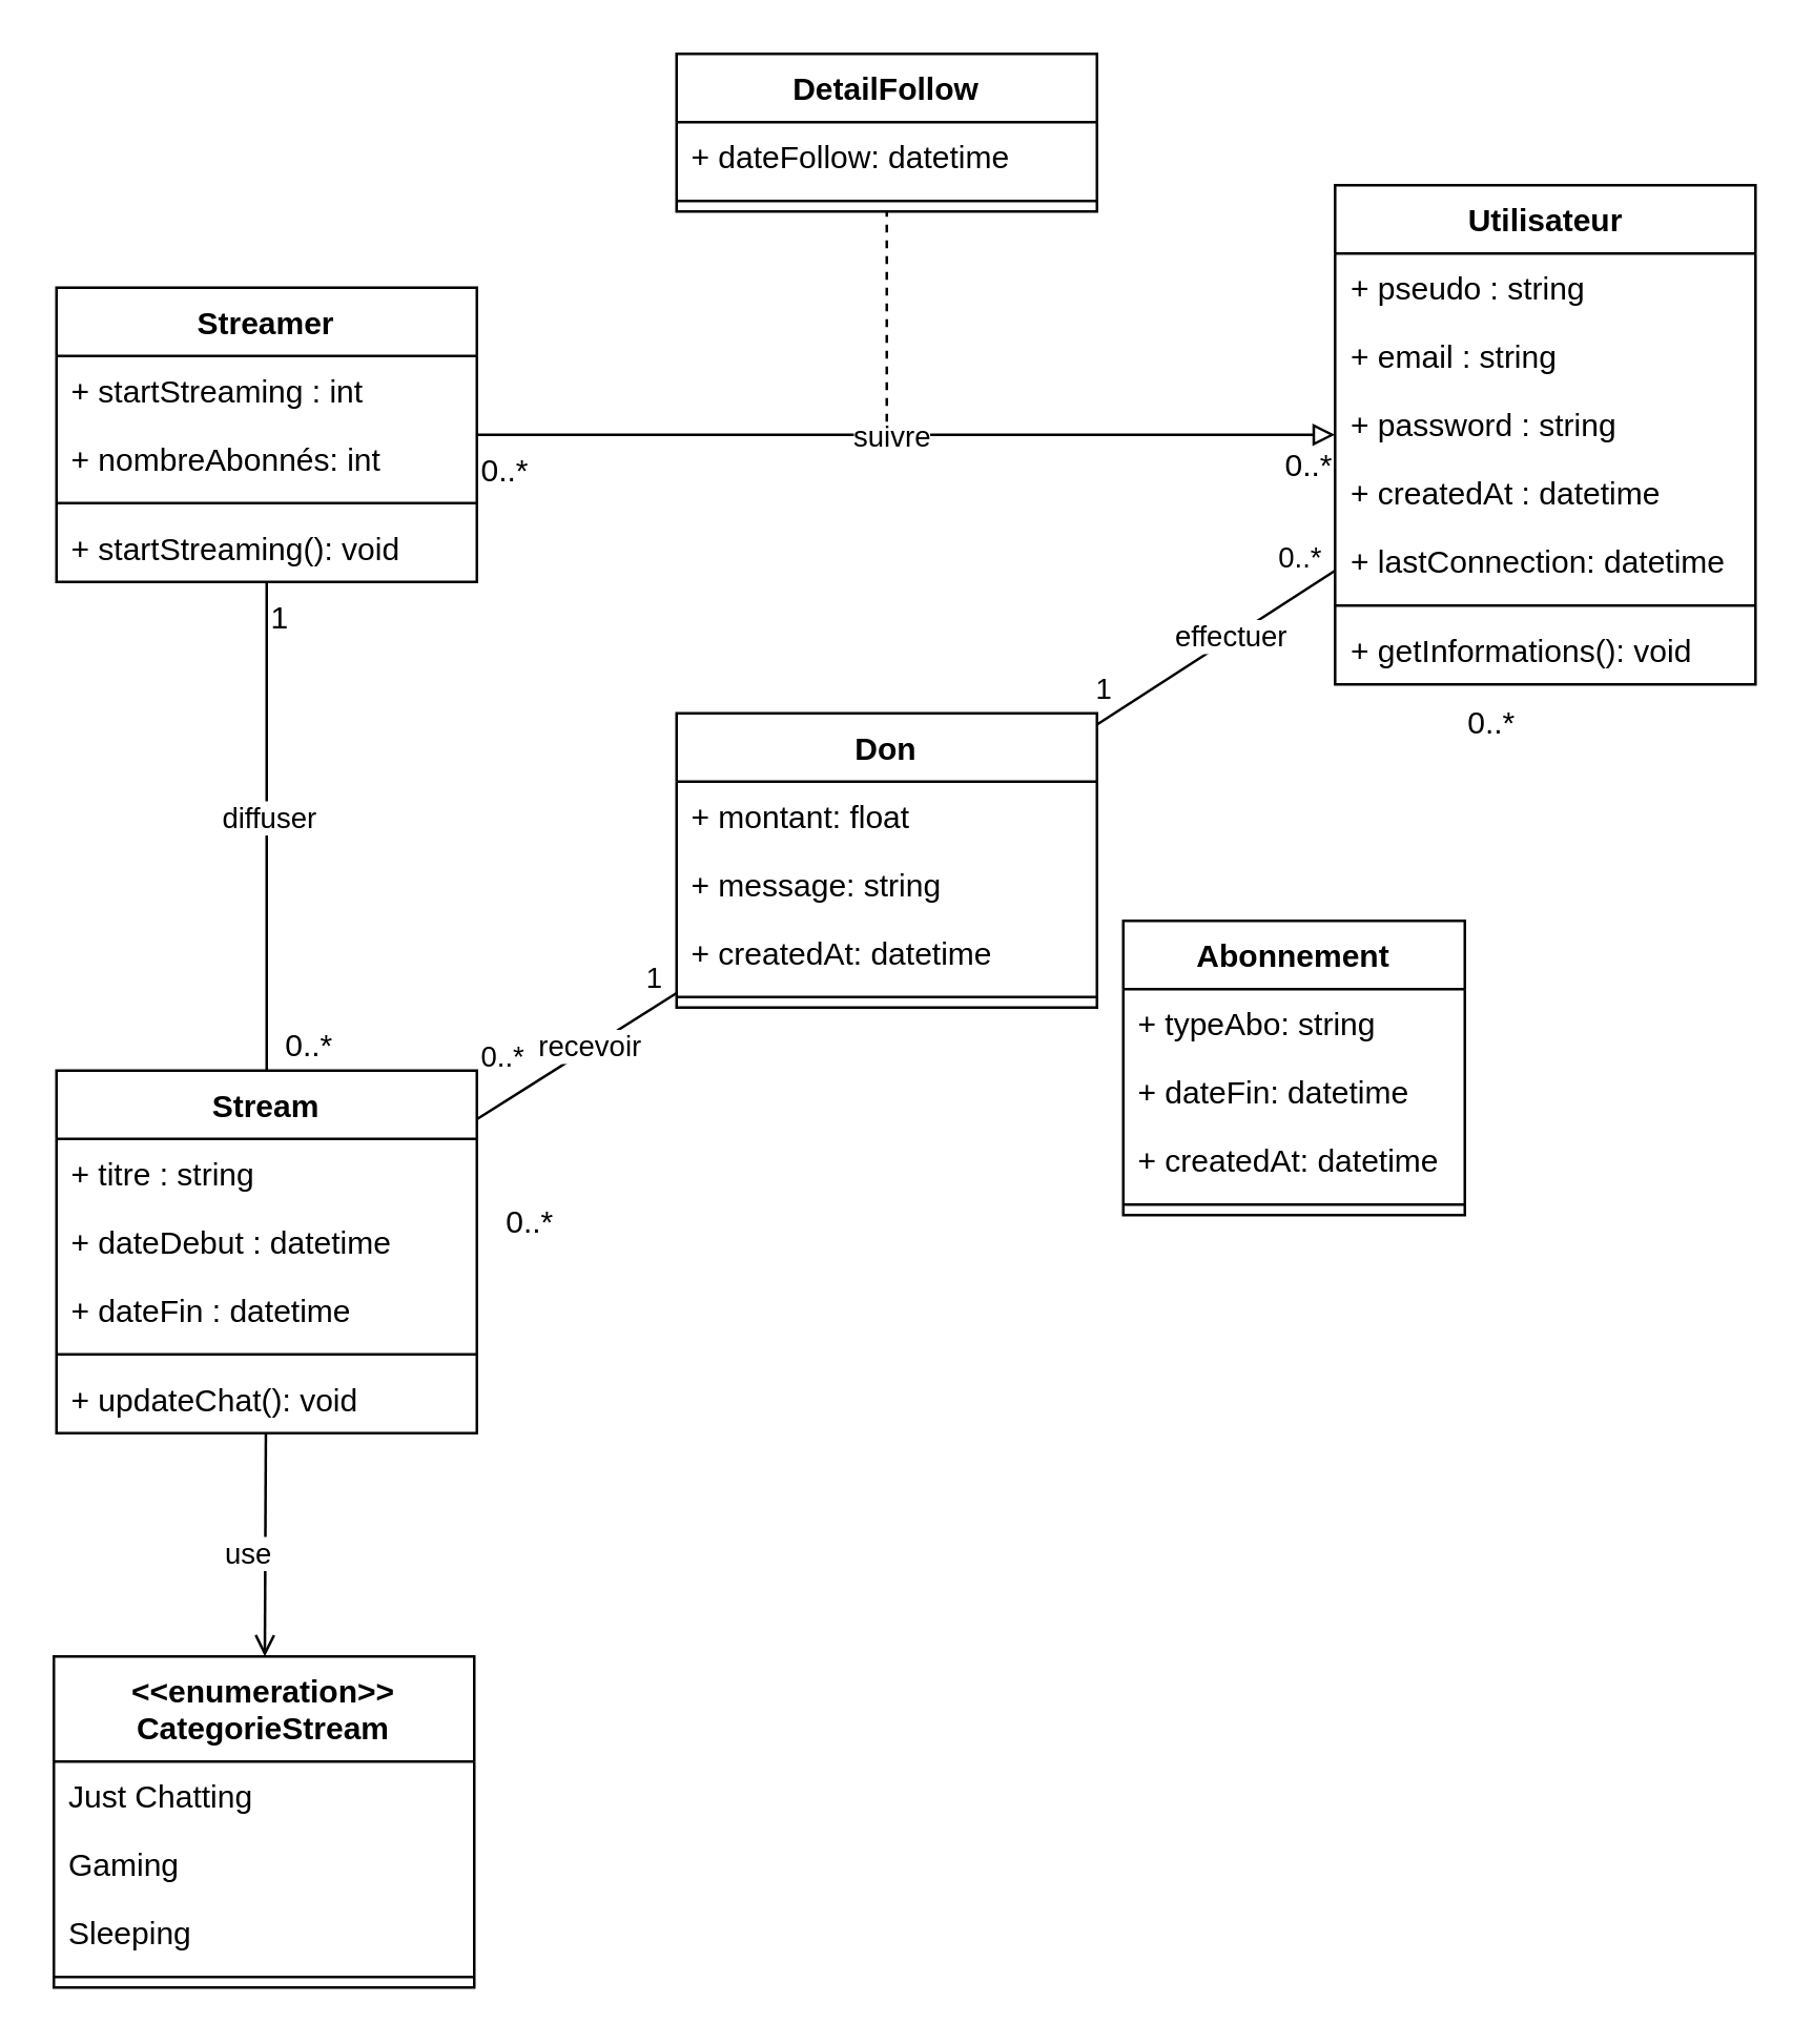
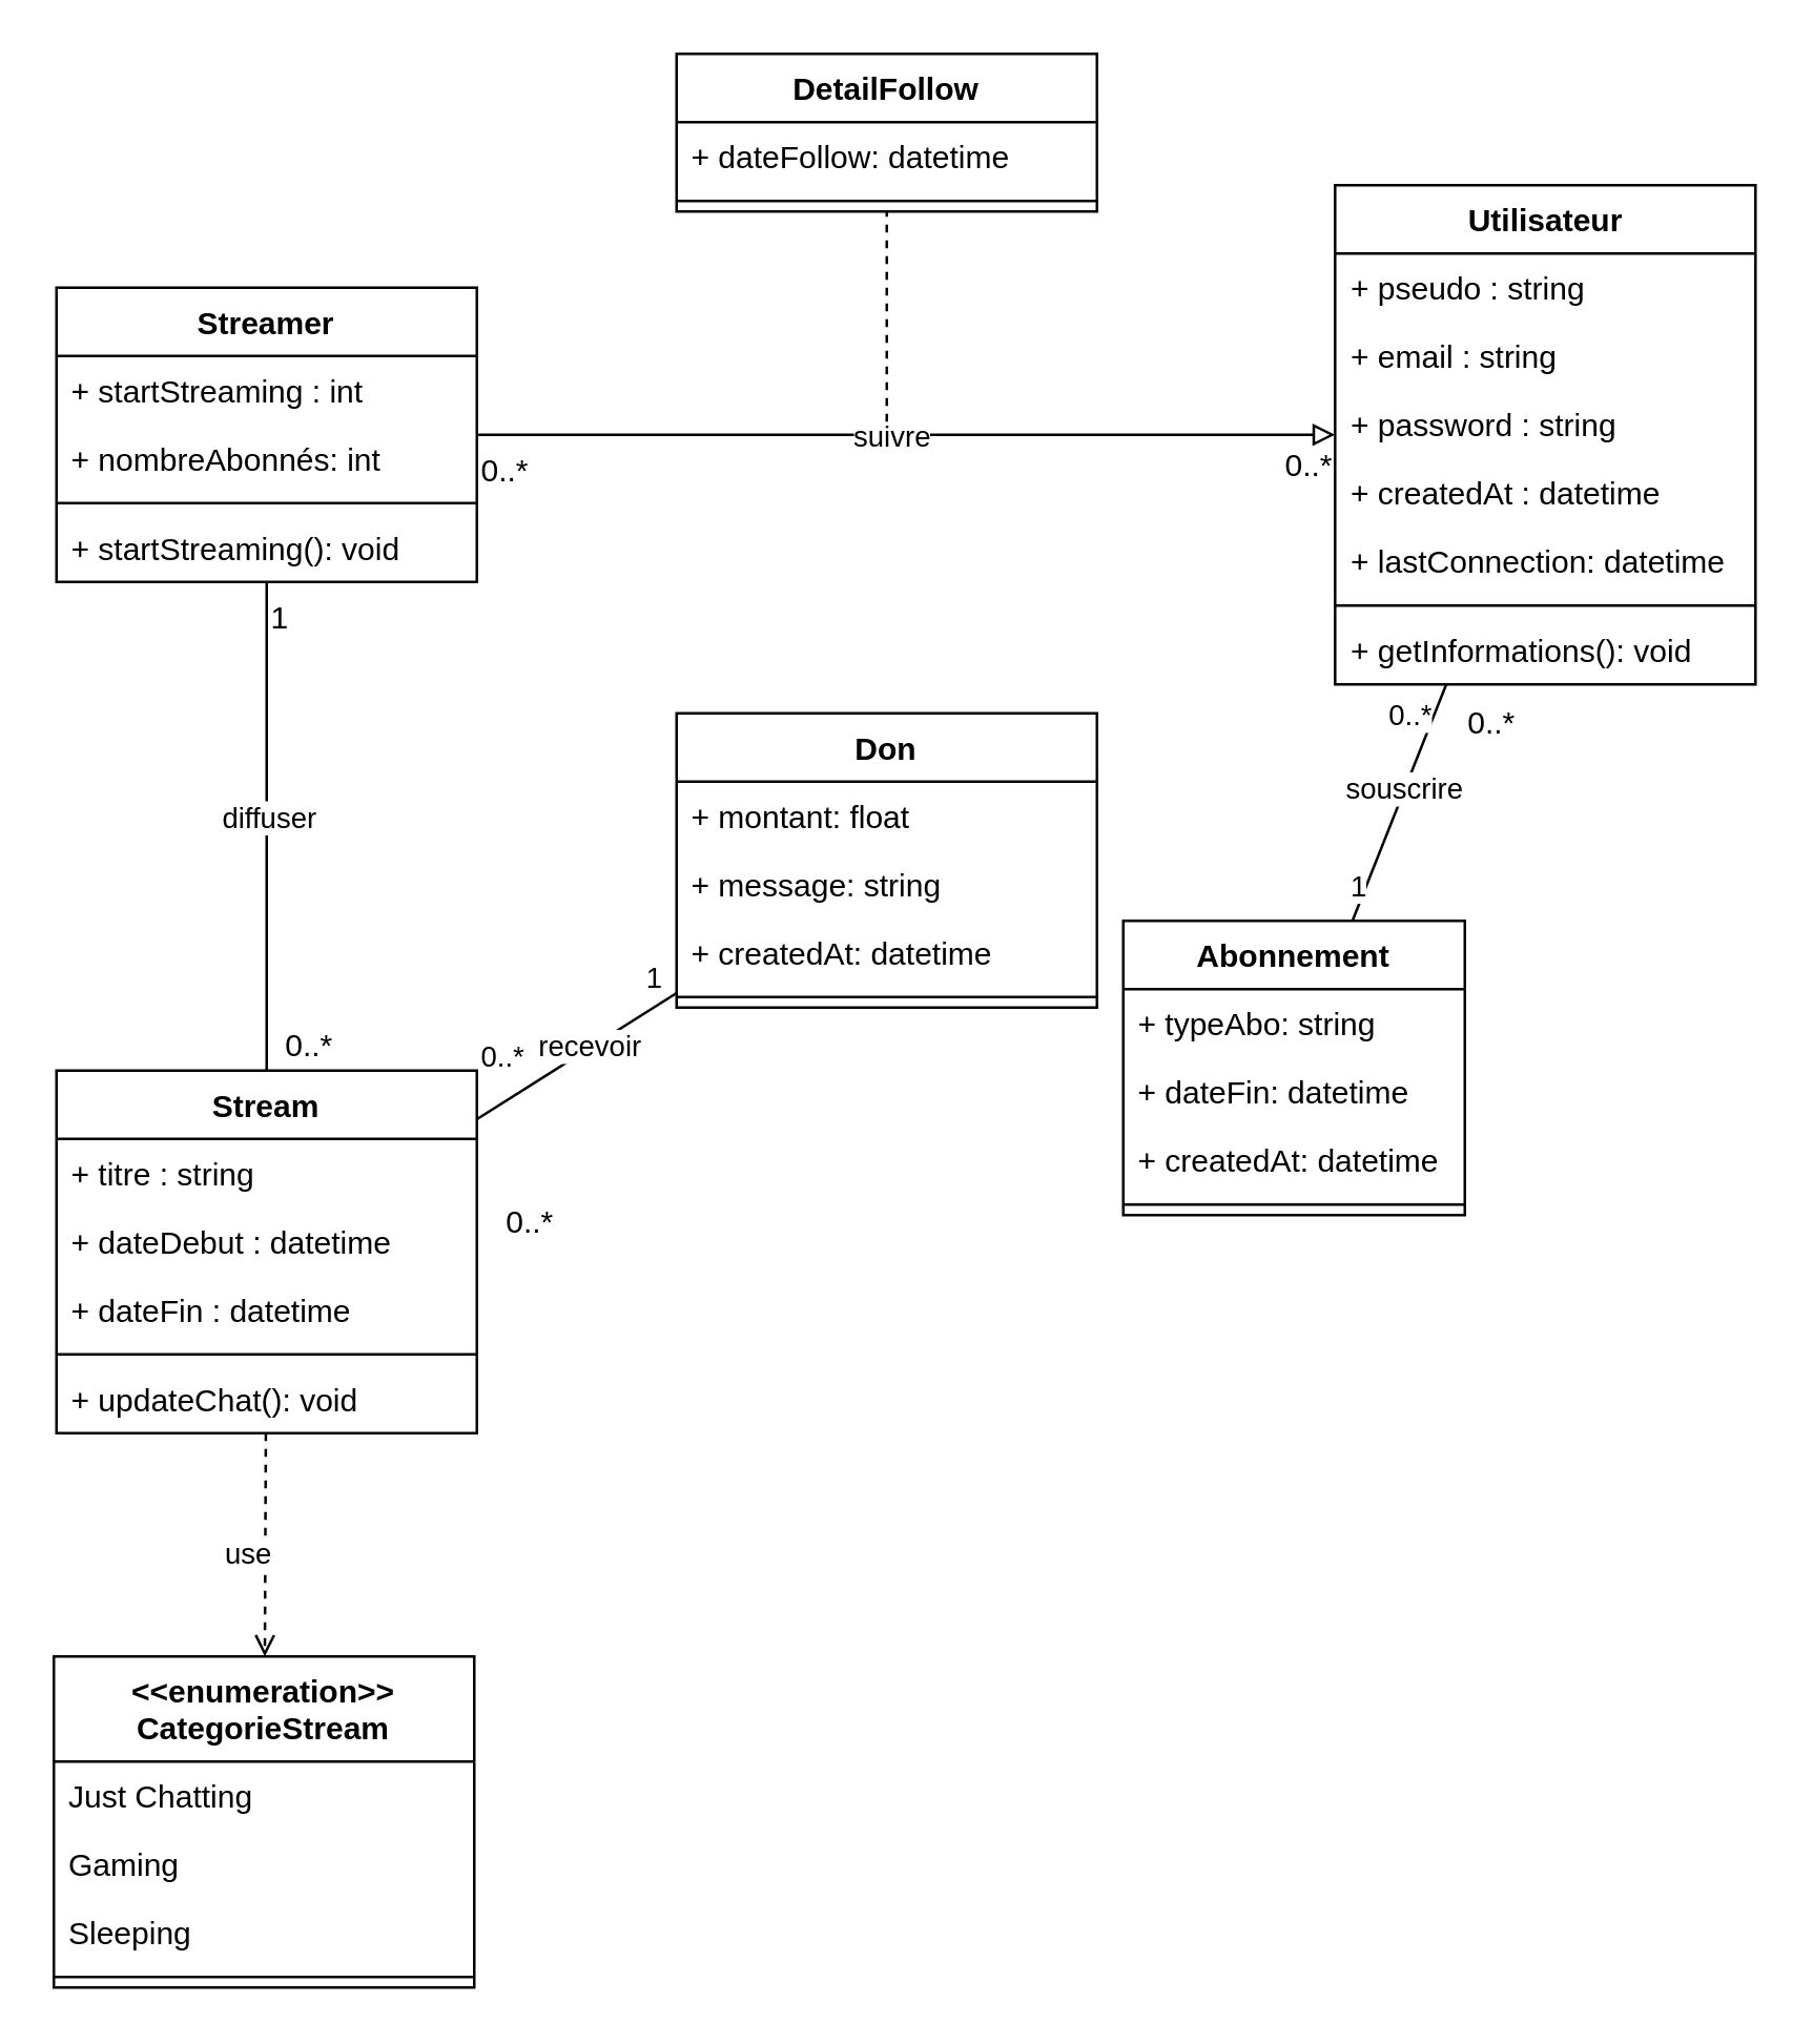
- <mxCell id="51" value="" style="endArrow=none;html=1;rounded=0;" edge="1" parent="1" source="46" target="7"><mxGeometry relative="1" as="geometry"><mxPoint x="327" y="290" as="sourcePoint" /><mxPoint x="487" y="290" as="targetPoint" /></mxGeometry></mxCell>
- <mxCell id="52" value="1" style="edgeLabel;resizable=0;html=1;align=left;verticalAlign=bottom;" connectable="0" vertex="1" parent="51"><mxGeometry x="-1" relative="1" as="geometry"><mxPoint x="-2" y="-5" as="offset" /></mxGeometry></mxCell>
- <mxCell id="53" value="0..*" style="edgeLabel;resizable=0;html=1;align=right;verticalAlign=bottom;" connectable="0" vertex="1" parent="51"><mxGeometry x="1" relative="1" as="geometry"><mxPoint x="-5" y="3" as="offset" /></mxGeometry></mxCell>
- <mxCell id="54" value="effectuer" style="edgeLabel;html=1;align=center;verticalAlign=middle;resizable=0;points=[];" vertex="1" connectable="0" parent="51"><mxGeometry x="0.124" y="1" relative="1" as="geometry"><mxPoint as="offset" /></mxGeometry></mxCell>
+ <mxCell id="64" value="" style="endArrow=none;html=1;rounded=0;" edge="1" parent="1" source="59" target="7"><mxGeometry relative="1" as="geometry"><mxPoint x="427" y="285" as="sourcePoint" /><mxPoint x="518" y="227" as="targetPoint" /></mxGeometry></mxCell>
+ <mxCell id="65" value="1" style="edgeLabel;resizable=0;html=1;align=left;verticalAlign=bottom;" connectable="0" vertex="1" parent="64"><mxGeometry x="-1" relative="1" as="geometry"><mxPoint x="-2" y="-5" as="offset" /></mxGeometry></mxCell>
+ <mxCell id="66" value="0..*" style="edgeLabel;resizable=0;html=1;align=right;verticalAlign=bottom;" connectable="0" vertex="1" parent="64"><mxGeometry x="1" relative="1" as="geometry"><mxPoint x="-5" y="20" as="offset" /></mxGeometry></mxCell>
+ <mxCell id="67" value="souscrire" style="edgeLabel;html=1;align=center;verticalAlign=middle;resizable=0;points=[];" vertex="1" connectable="0" parent="64"><mxGeometry x="0.124" y="1" relative="1" as="geometry"><mxPoint as="offset" /></mxGeometry></mxCell>
- <mxCell id="21" style="rounded=0;orthogonalLoop=1;jettySize=auto;html=1;endArrow=open;endFill=0;dashed=0;" edge="1" parent="1" source="15" target="23"><mxGeometry relative="1" as="geometry"><mxPoint x="287" y="377" as="targetPoint" /></mxGeometry></mxCell>
+ <mxCell id="21" style="rounded=0;orthogonalLoop=1;jettySize=auto;html=1;endArrow=open;endFill=0;dashed=1;" edge="1" parent="1" source="15" target="23"><mxGeometry relative="1" as="geometry"><mxPoint x="287" y="377" as="targetPoint" /></mxGeometry></mxCell>
